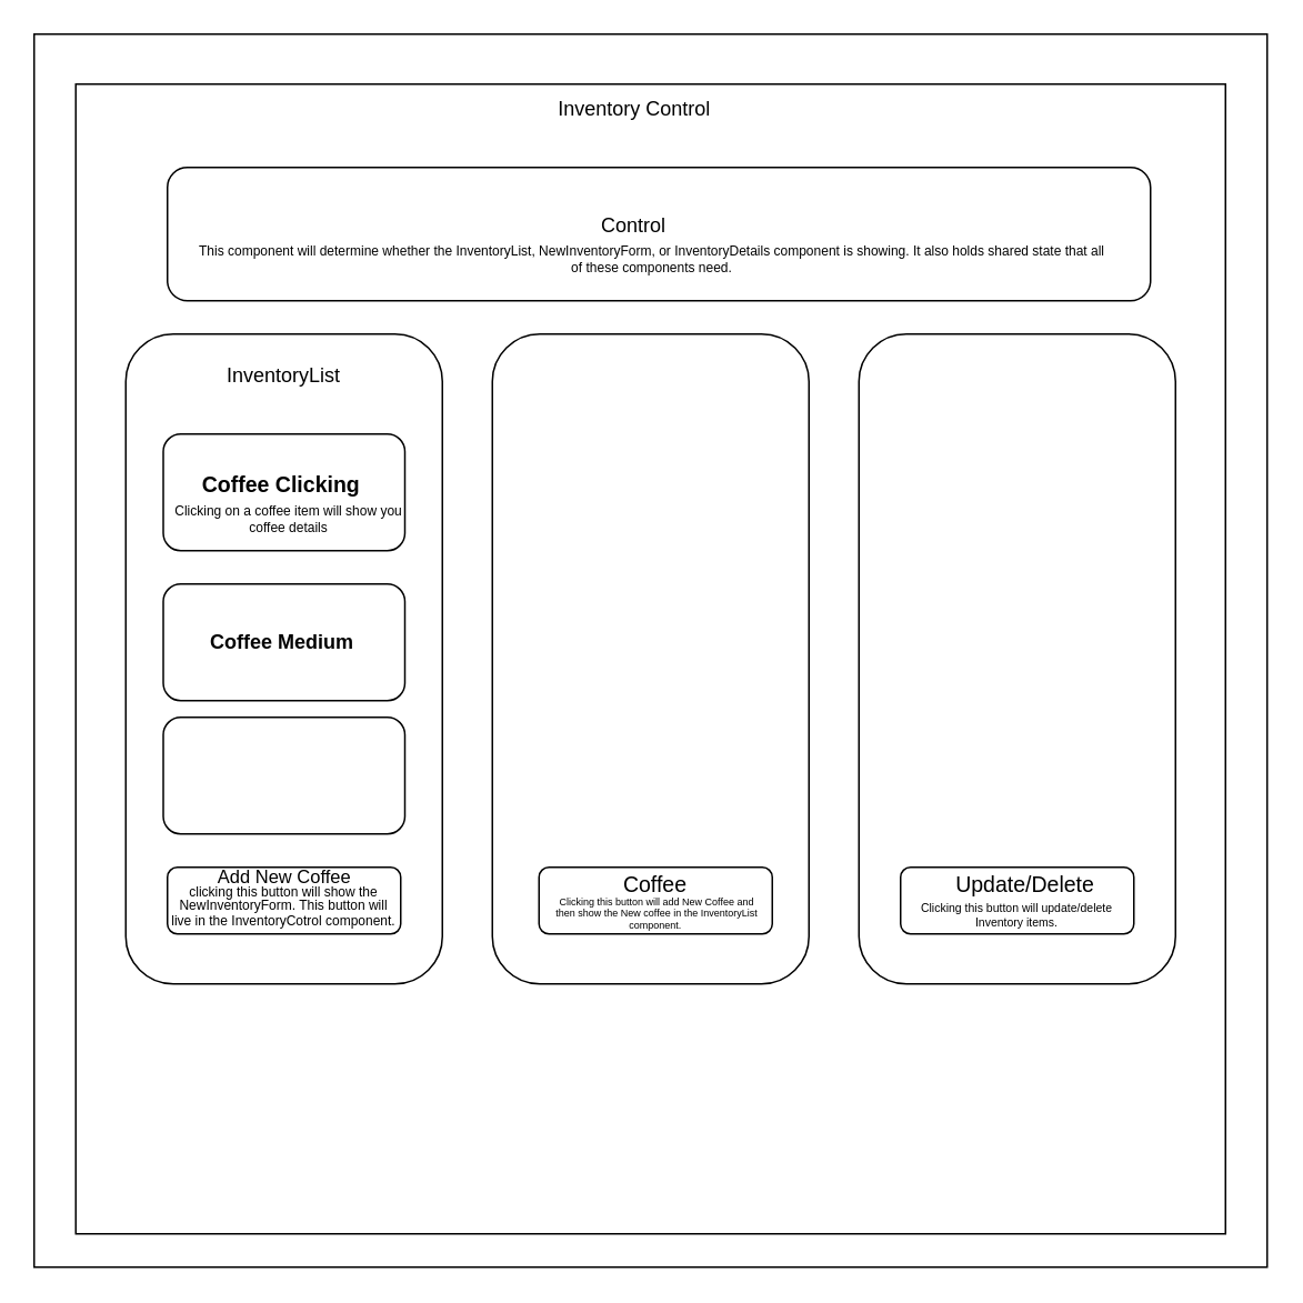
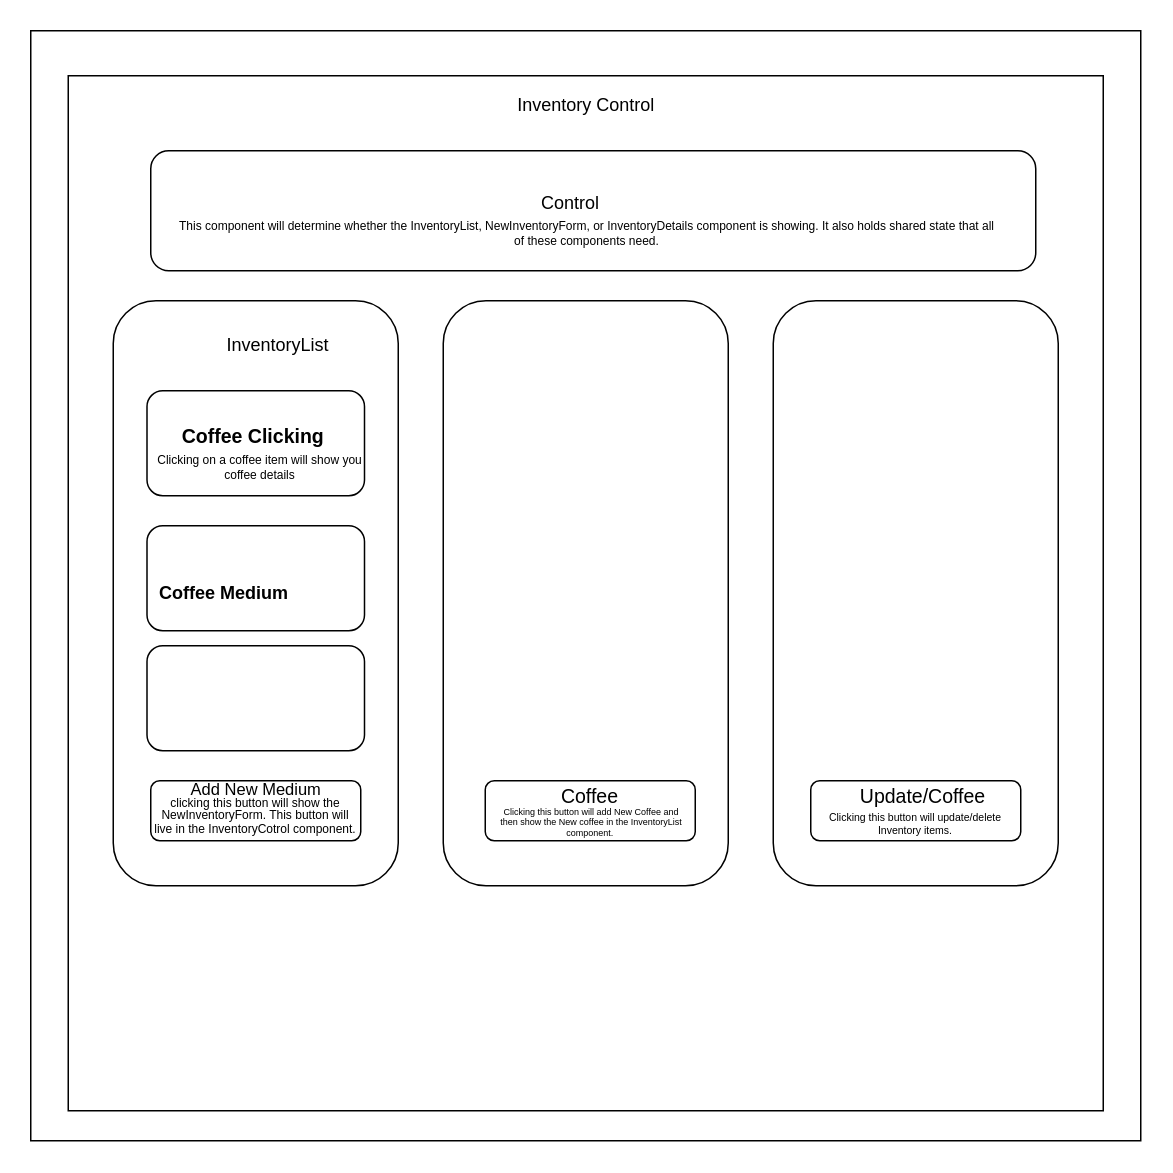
- <mxCell id="9" value="Inventory Control" style="text;html=1;strokeColor=none;fillColor=none;align=center;verticalAlign=middle;whiteSpace=wrap;rounded=0;" vertex="1" parent="1"><mxGeometry x="323" y="50" width="115" height="30" as="geometry" /></mxCell>
+ <mxCell id="9" value="Inventory Control" style="text;html=1;strokeColor=none;fillColor=none;align=center;verticalAlign=middle;whiteSpace=wrap;rounded=0;" vertex="1" parent="1"><mxGeometry x="333" y="55" width="115" height="30" as="geometry" /></mxCell>
- <mxCell id="10" value="InventoryList" style="text;html=1;strokeColor=none;fillColor=none;align=center;verticalAlign=middle;whiteSpace=wrap;rounded=0;" vertex="1" parent="1"><mxGeometry x="140" y="210" width="60" height="30" as="geometry" /></mxCell>
+ <mxCell id="10" value="InventoryList" style="text;html=1;strokeColor=none;fillColor=none;align=center;verticalAlign=middle;whiteSpace=wrap;rounded=0;" vertex="1" parent="1"><mxGeometry x="155" y="215" width="60" height="30" as="geometry" /></mxCell>
- <mxCell id="15" value="&lt;b&gt;Coffee Medium&lt;/b&gt;" style="text;html=1;strokeColor=none;fillColor=none;align=center;verticalAlign=middle;whiteSpace=wrap;rounded=0;" vertex="1" parent="1"><mxGeometry x="120" y="370" width="97.5" height="30" as="geometry" /></mxCell>
+ <mxCell id="15" value="&lt;b&gt;Coffee Medium&lt;/b&gt;" style="text;html=1;strokeColor=none;fillColor=none;align=center;verticalAlign=middle;whiteSpace=wrap;rounded=0;" vertex="1" parent="1"><mxGeometry x="100" y="380" width="97.5" height="30" as="geometry" /></mxCell>
- <mxCell id="18" value="&lt;font style=&quot;font-size: 11px;&quot;&gt;Add New Coffee&lt;/font&gt;" style="text;html=1;strokeColor=none;fillColor=none;align=center;verticalAlign=middle;whiteSpace=wrap;rounded=0;fontSize=13;" vertex="1" parent="1"><mxGeometry x="117.5" y="510" width="105" height="30" as="geometry" /></mxCell>
+ <mxCell id="18" value="&lt;font style=&quot;font-size: 11px;&quot;&gt;Add New Medium&lt;/font&gt;" style="text;html=1;strokeColor=none;fillColor=none;align=center;verticalAlign=middle;whiteSpace=wrap;rounded=0;fontSize=13;" vertex="1" parent="1"><mxGeometry x="117.5" y="510" width="105" height="30" as="geometry" /></mxCell>
- <mxCell id="25" value="&lt;font style=&quot;font-size: 13px;&quot;&gt;Update/Delete&lt;/font&gt;" style="text;html=1;strokeColor=none;fillColor=none;align=center;verticalAlign=middle;whiteSpace=wrap;rounded=0;fontSize=6;" vertex="1" parent="1"><mxGeometry x="585" y="515" width="60" height="30" as="geometry" /></mxCell>
+ <mxCell id="25" value="&lt;font style=&quot;font-size: 13px;&quot;&gt;Update/Coffee&lt;/font&gt;" style="text;html=1;strokeColor=none;fillColor=none;align=center;verticalAlign=middle;whiteSpace=wrap;rounded=0;fontSize=6;" vertex="1" parent="1"><mxGeometry x="585" y="515" width="60" height="30" as="geometry" /></mxCell>
